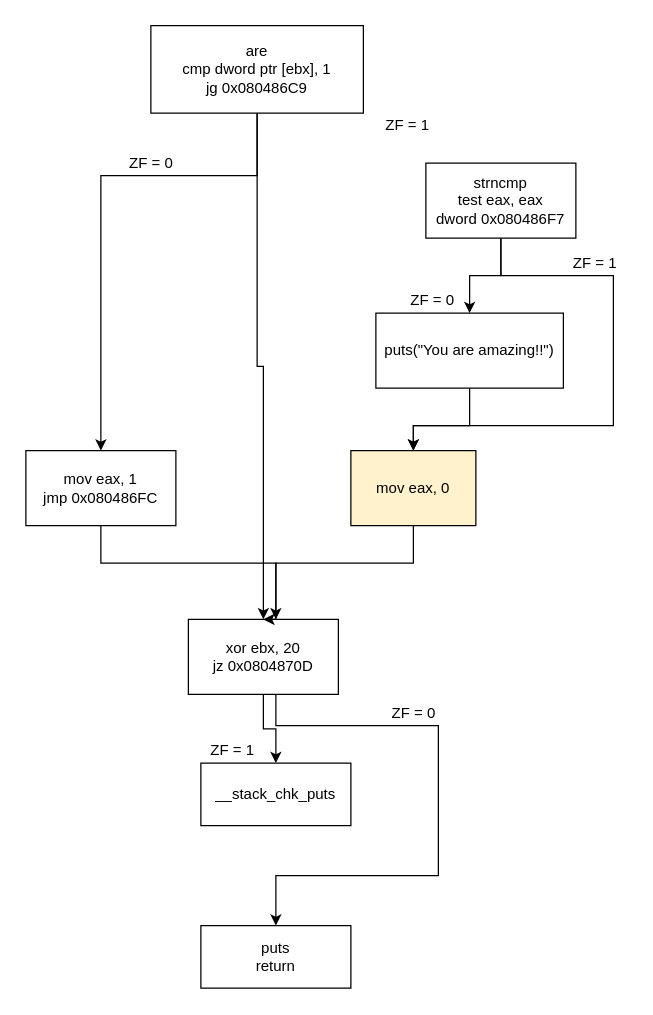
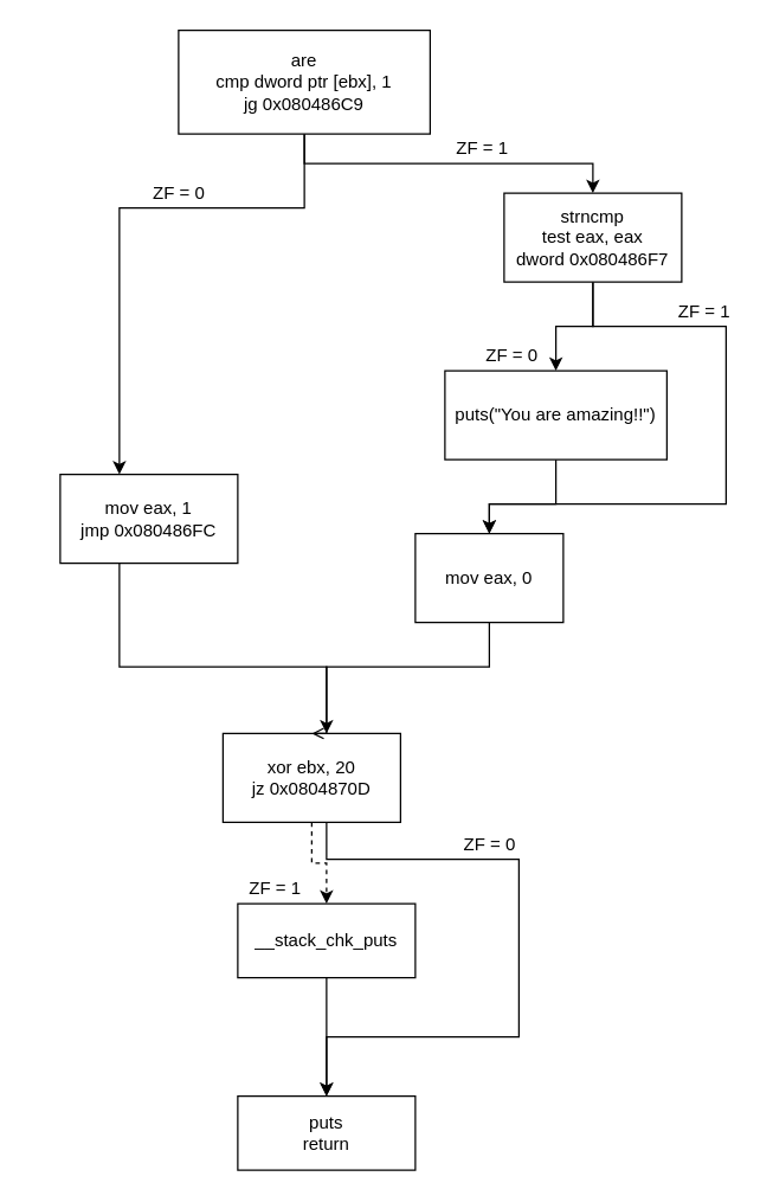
- <mxCell id="3" style="edgeStyle=orthogonalEdgeStyle;rounded=0;orthogonalLoop=1;jettySize=auto;html=1;exitX=0.5;exitY=1;exitDx=0;exitDy=0;" parent="1" source="4" target="9" edge="1"><mxGeometry relative="1" as="geometry" /></mxCell>
+ <mxCell id="3" style="edgeStyle=orthogonalEdgeStyle;rounded=0;orthogonalLoop=1;jettySize=auto;html=1;exitX=0.5;exitY=1;exitDx=0;exitDy=0;entryX=0.5;entryY=0;entryDx=0;entryDy=0;" parent="1" source="4" target="15" edge="1"><mxGeometry relative="1" as="geometry" /></mxCell>
- <mxCell id="6" value="&lt;div&gt;mov eax, 1&lt;/div&gt;&lt;div&gt;jmp 0x080486FC&lt;br&gt;&lt;/div&gt;" style="rounded=0;whiteSpace=wrap;html=1;" parent="1" vertex="1"><mxGeometry x="20" y="360" width="120" height="60" as="geometry" /></mxCell>
+ <mxCell id="6" value="&lt;div&gt;mov eax, 1&lt;/div&gt;&lt;div&gt;jmp 0x080486FC&lt;br&gt;&lt;/div&gt;" style="rounded=0;whiteSpace=wrap;html=1;" parent="1" vertex="1"><mxGeometry x="40" y="320" width="120" height="60" as="geometry" /></mxCell>
- <mxCell id="19" value="mov eax, 0" style="rounded=0;whiteSpace=wrap;html=1;fillColor=#fff2cc;" parent="1" vertex="1"><mxGeometry x="280" y="360" width="100" height="60" as="geometry" /></mxCell>
+ <mxCell id="19" value="mov eax, 0" style="rounded=0;whiteSpace=wrap;html=1;" parent="1" vertex="1"><mxGeometry x="280" y="360" width="100" height="60" as="geometry" /></mxCell>
- <mxCell id="18" style="edgeStyle=orthogonalEdgeStyle;rounded=0;orthogonalLoop=1;jettySize=auto;html=1;exitX=0.5;exitY=1;exitDx=0;exitDy=0;entryX=0.5;entryY=0;entryDx=0;entryDy=0;" parent="1" source="19" target="9" edge="1"><mxGeometry relative="1" as="geometry"><Array as="points"><mxPoint x="330" y="450" /><mxPoint x="220" y="450" /></Array></mxGeometry></mxCell>
+ <mxCell id="18" style="edgeStyle=orthogonalEdgeStyle;rounded=0;orthogonalLoop=1;jettySize=auto;html=1;exitX=0.5;exitY=1;exitDx=0;exitDy=0;entryX=0.5;entryY=0;entryDx=0;entryDy=0;endArrow=open;" parent="1" source="19" target="9" edge="1"><mxGeometry relative="1" as="geometry"><Array as="points"><mxPoint x="330" y="450" /><mxPoint x="220" y="450" /></Array></mxGeometry></mxCell>
- <mxCell id="7" value="" style="edgeStyle=orthogonalEdgeStyle;rounded=0;orthogonalLoop=1;jettySize=auto;html=1;" parent="1" source="9" target="11" edge="1"><mxGeometry relative="1" as="geometry" /></mxCell>
+ <mxCell id="7" value="" style="edgeStyle=orthogonalEdgeStyle;rounded=0;orthogonalLoop=1;jettySize=auto;html=1;dashed=1;" parent="1" source="9" target="11" edge="1"><mxGeometry relative="1" as="geometry" /></mxCell>
+ <mxCell id="10" value="" style="edgeStyle=orthogonalEdgeStyle;rounded=0;orthogonalLoop=1;jettySize=auto;html=1;" parent="1" source="11" target="12" edge="1"><mxGeometry relative="1" as="geometry" /></mxCell>
